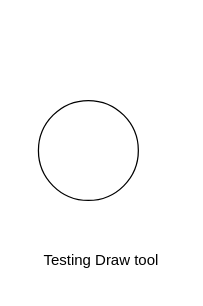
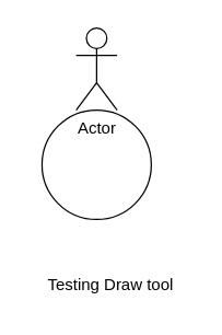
+ <mxCell id="3" value="Actor" style="shape=umlActor;verticalLabelPosition=bottom;verticalAlign=top;html=1;outlineConnect=0;" vertex="1" parent="1"><mxGeometry x="55" y="20" width="30" height="60" as="geometry" /></mxCell>
